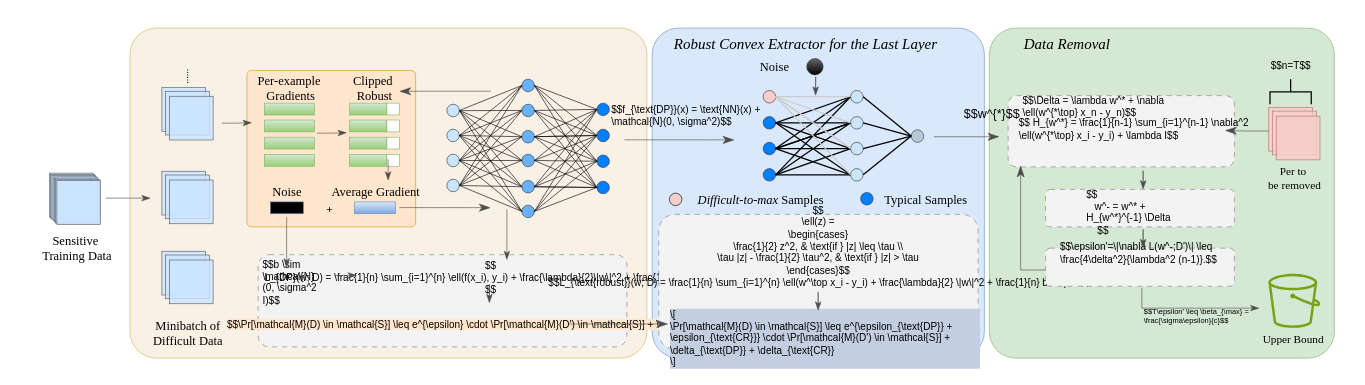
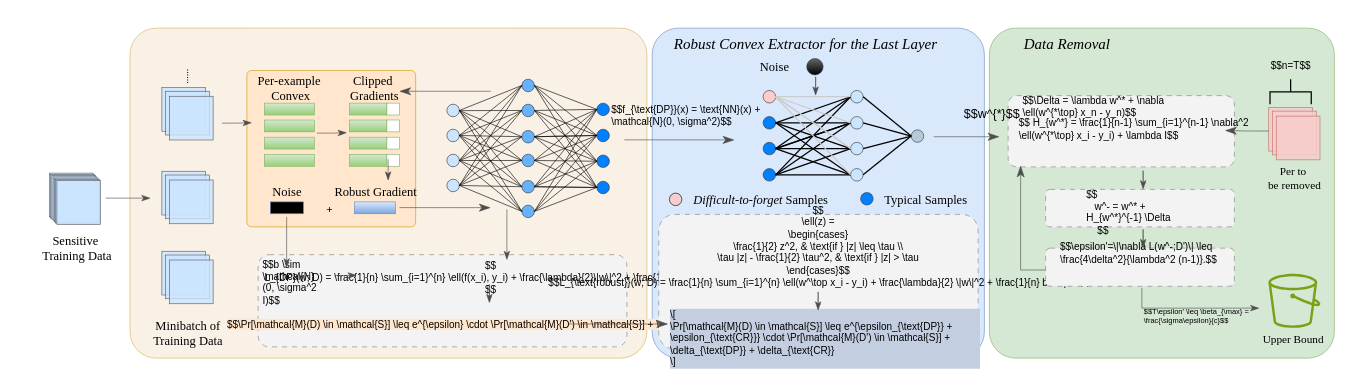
- <mxCell id="21" value="Per-example&amp;nbsp;&lt;div&gt;Gradients&lt;/div&gt;" style="text;html=1;align=center;verticalAlign=middle;resizable=0;points=[];autosize=1;strokeColor=none;fillColor=none;fontSize=10;fontFamily=Times New Roman;" vertex="1" parent="1"><mxGeometry x="192" y="50" width="80" height="40" as="geometry" /></mxCell>
+ <mxCell id="21" value="Per-example&amp;nbsp;&lt;div&gt;Convex&lt;/div&gt;" style="text;html=1;align=center;verticalAlign=middle;resizable=0;points=[];autosize=1;strokeColor=none;fillColor=none;fontSize=10;fontFamily=Times New Roman;" vertex="1" parent="1"><mxGeometry x="192" y="50" width="80" height="40" as="geometry" /></mxCell>
- <mxCell id="31" value="Clipped&amp;nbsp;&lt;div&gt;Robust&lt;/div&gt;" style="text;html=1;align=center;verticalAlign=middle;resizable=0;points=[];autosize=1;strokeColor=none;fillColor=none;fontSize=10;fontFamily=Times New Roman;" vertex="1" parent="1"><mxGeometry x="269" y="50" width="60" height="40" as="geometry" /></mxCell>
+ <mxCell id="31" value="Clipped&amp;nbsp;&lt;div&gt;Gradients&lt;/div&gt;" style="text;html=1;align=center;verticalAlign=middle;resizable=0;points=[];autosize=1;strokeColor=none;fillColor=none;fontSize=10;fontFamily=Times New Roman;" vertex="1" parent="1"><mxGeometry x="269" y="50" width="60" height="40" as="geometry" /></mxCell>
- <mxCell id="33" value="Average&amp;nbsp;&lt;span style=&quot;background-color: transparent; color: light-dark(rgb(0, 0, 0), rgb(255, 255, 255));&quot;&gt;Gradient&lt;/span&gt;" style="text;html=1;align=center;verticalAlign=middle;resizable=0;points=[];autosize=1;strokeColor=none;fillColor=none;fontSize=10;fontFamily=Times New Roman;" vertex="1" parent="1"><mxGeometry x="254.5" y="138" width="90" height="30" as="geometry" /></mxCell>
+ <mxCell id="33" value="Robust&amp;nbsp;&lt;span style=&quot;background-color: transparent; color: light-dark(rgb(0, 0, 0), rgb(255, 255, 255));&quot;&gt;Gradient&lt;/span&gt;" style="text;html=1;align=center;verticalAlign=middle;resizable=0;points=[];autosize=1;strokeColor=none;fillColor=none;fontSize=10;fontFamily=Times New Roman;" vertex="1" parent="1"><mxGeometry x="254.5" y="138" width="90" height="30" as="geometry" /></mxCell>
- <mxCell id="113" value="&lt;i&gt;Difficult-to-max &lt;/i&gt;Samples" style="text;html=1;align=center;verticalAlign=middle;resizable=0;points=[];autosize=1;strokeColor=none;fillColor=none;fontSize=10;fontFamily=Times New Roman;" vertex="1" parent="1"><mxGeometry x="543" y="143.5" width="130" height="30" as="geometry" /></mxCell>
+ <mxCell id="113" value="&lt;i&gt;Difficult-to-forget &lt;/i&gt;Samples" style="text;html=1;align=center;verticalAlign=middle;resizable=0;points=[];autosize=1;strokeColor=none;fillColor=none;fontSize=10;fontFamily=Times New Roman;" vertex="1" parent="1"><mxGeometry x="543" y="143.5" width="130" height="30" as="geometry" /></mxCell>
- <mxCell id="14" value="Minibatch of&amp;nbsp;&lt;div&gt;Difficult&amp;nbsp;&lt;span style=&quot;background-color: transparent; color: light-dark(rgb(0, 0, 0), rgb(255, 255, 255));&quot;&gt;Data&amp;nbsp;&lt;/span&gt;&lt;/div&gt;" style="text;html=1;align=center;verticalAlign=middle;resizable=0;points=[];autosize=1;strokeColor=none;fillColor=none;fontSize=10;fontFamily=Times New Roman;" vertex="1" parent="1"><mxGeometry x="110.5" y="246" width="80" height="40" as="geometry" /></mxCell>
+ <mxCell id="14" value="Minibatch of&amp;nbsp;&lt;div&gt;Training&amp;nbsp;&lt;span style=&quot;background-color: transparent; color: light-dark(rgb(0, 0, 0), rgb(255, 255, 255));&quot;&gt;Data&amp;nbsp;&lt;/span&gt;&lt;/div&gt;" style="text;html=1;align=center;verticalAlign=middle;resizable=0;points=[];autosize=1;strokeColor=none;fillColor=none;fontSize=10;fontFamily=Times New Roman;" vertex="1" parent="1"><mxGeometry x="110.5" y="246" width="80" height="40" as="geometry" /></mxCell>
